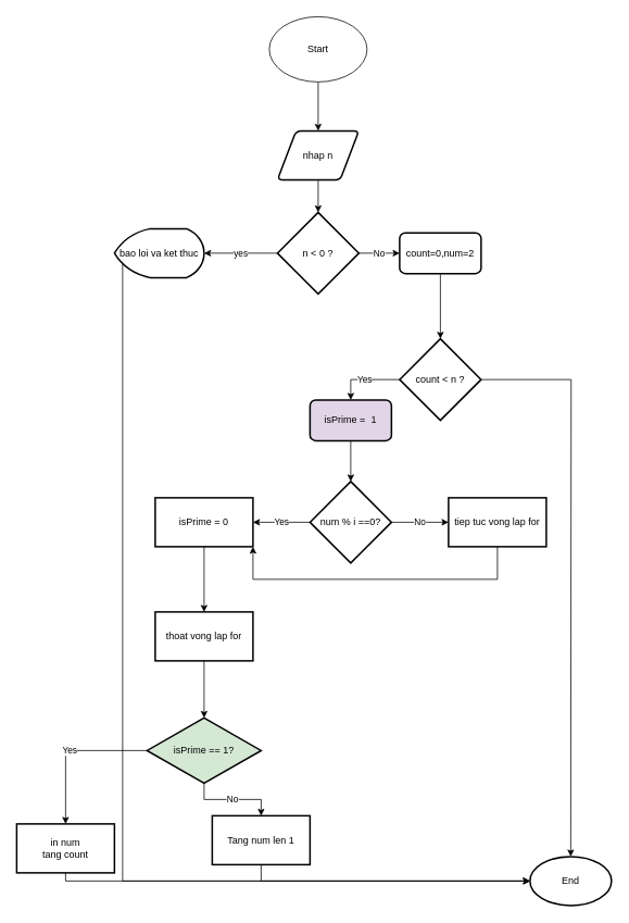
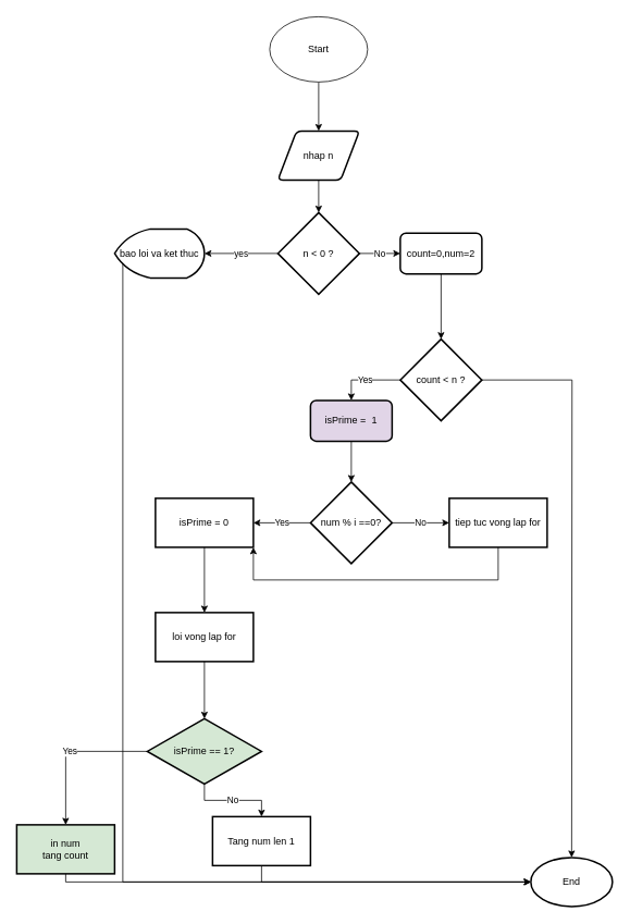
- <mxCell id="26" value="thoat vong lap for" style="whiteSpace=wrap;html=1;strokeWidth=2;" vertex="1" parent="1"><mxGeometry x="190" y="750" width="120" height="60" as="geometry" /></mxCell>
+ <mxCell id="26" value="loi vong lap for" style="whiteSpace=wrap;html=1;strokeWidth=2;" vertex="1" parent="1"><mxGeometry x="190" y="750" width="120" height="60" as="geometry" /></mxCell>
- <mxCell id="31" value="in num&lt;div&gt;tang count&lt;/div&gt;" style="whiteSpace=wrap;html=1;strokeWidth=2;" vertex="1" parent="1"><mxGeometry y="1010" width="120" height="60" as="geometry" x="20" /></mxCell>
+ <mxCell id="31" value="in num&lt;div&gt;tang count&lt;/div&gt;" style="whiteSpace=wrap;html=1;strokeWidth=2;fillColor=#d5e8d4;" vertex="1" parent="1"><mxGeometry y="1010" width="120" height="60" as="geometry" x="20" /></mxCell>
